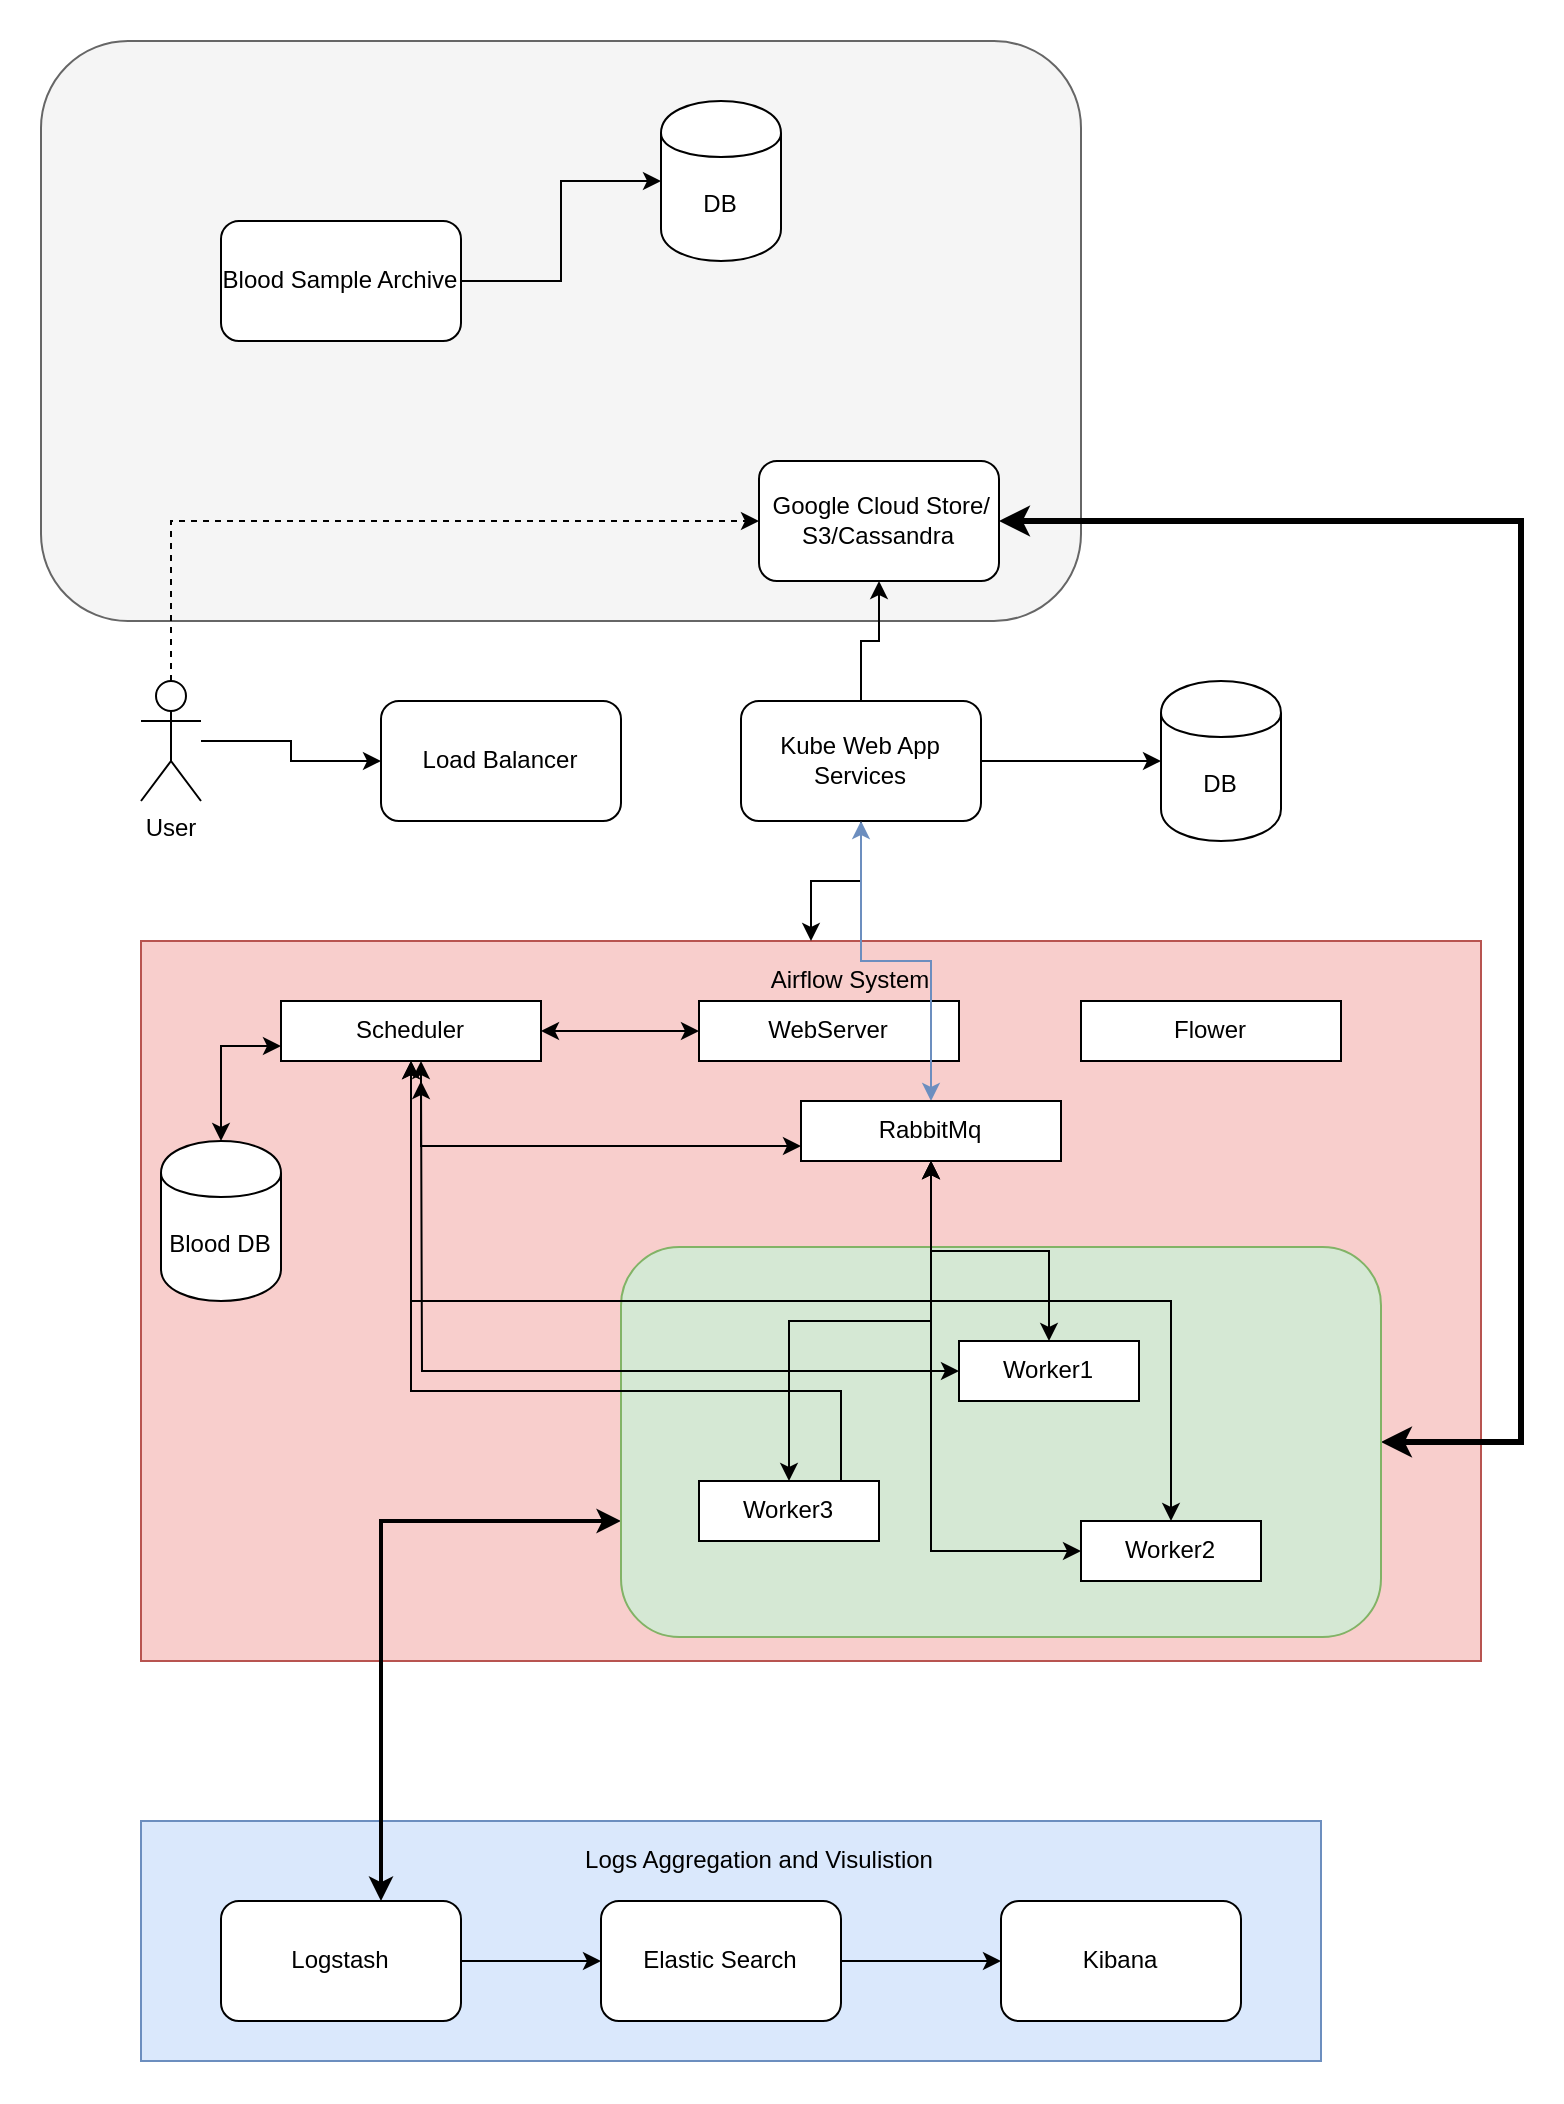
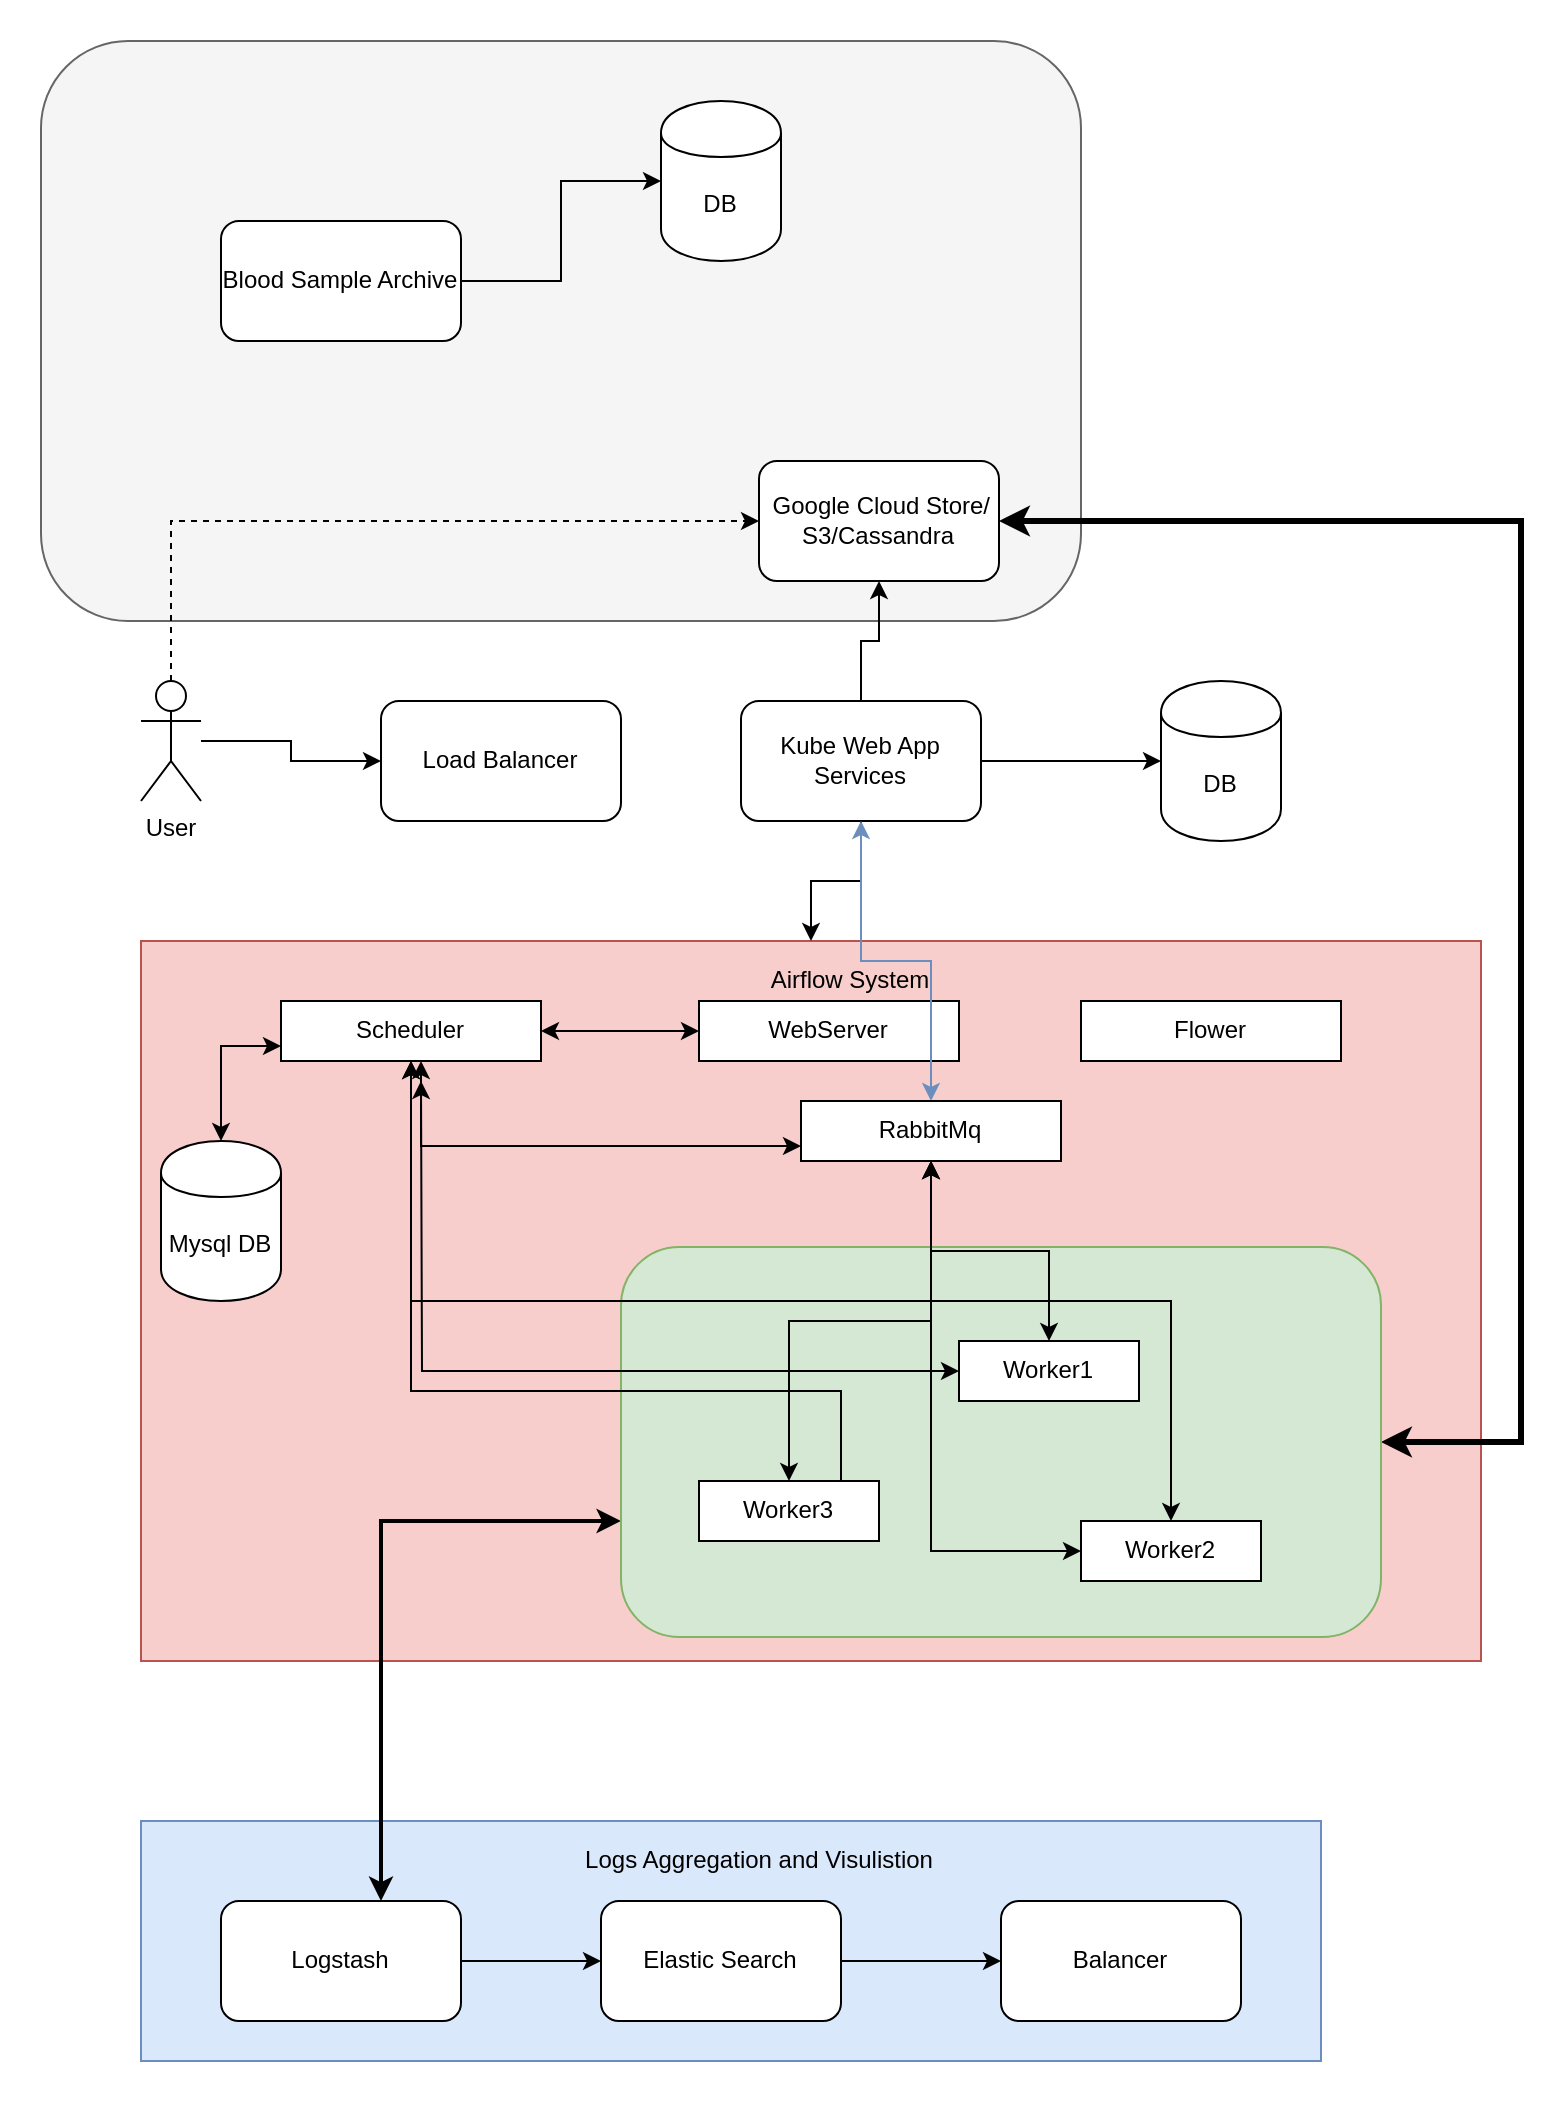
- <mxCell id="32" value="Blood DB" style="shape=cylinder;whiteSpace=wrap;html=1;boundedLbl=1;backgroundOutline=1;" parent="1" vertex="1"><mxGeometry x="80" y="570" width="60" height="80" as="geometry" /></mxCell>
+ <mxCell id="32" value="Mysql DB" style="shape=cylinder;whiteSpace=wrap;html=1;boundedLbl=1;backgroundOutline=1;" parent="1" vertex="1"><mxGeometry x="80" y="570" width="60" height="80" as="geometry" /></mxCell>
- <mxCell id="44" value="Kibana" style="rounded=1;whiteSpace=wrap;html=1;" vertex="1" parent="1"><mxGeometry x="500" y="950" width="120" height="60" as="geometry" /></mxCell>
+ <mxCell id="44" value="Balancer" style="rounded=1;whiteSpace=wrap;html=1;" vertex="1" parent="1"><mxGeometry x="500" y="950" width="120" height="60" as="geometry" /></mxCell>
